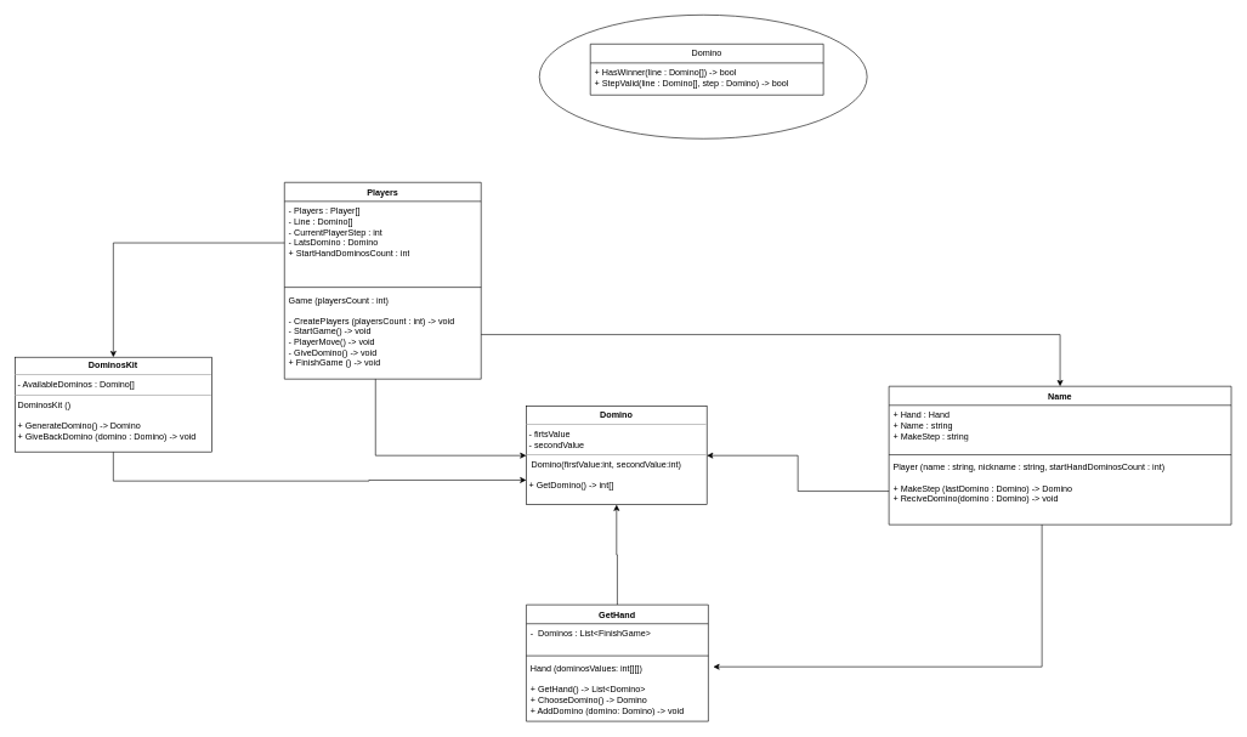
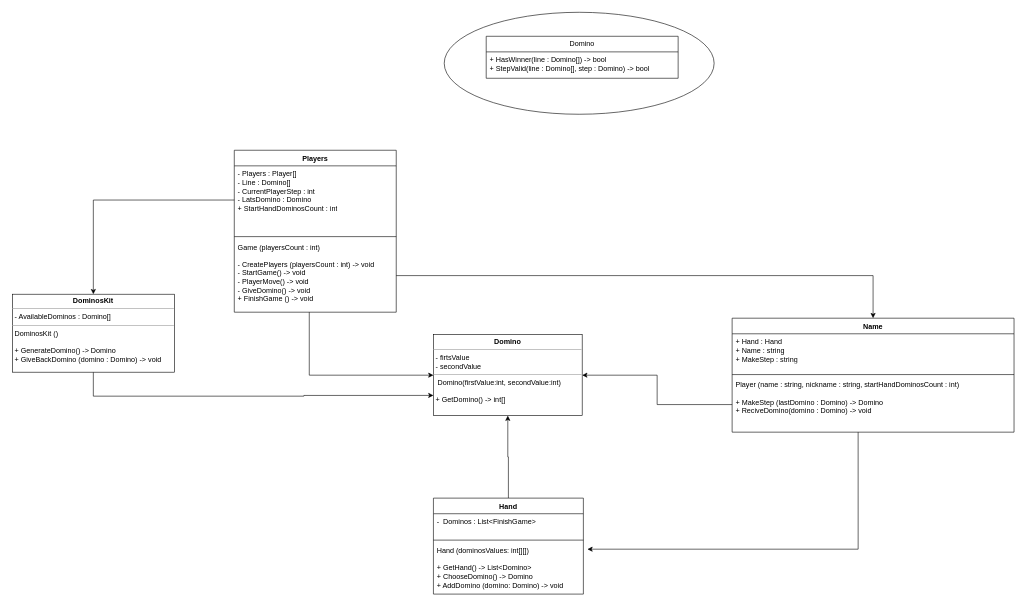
- <mxCell id="11" value="GetHand" style="swimlane;fontStyle=1;align=center;verticalAlign=top;childLayout=stackLayout;horizontal=1;startSize=26;horizontalStack=0;resizeParent=1;resizeParentMax=0;resizeLast=0;collapsible=1;marginBottom=0;whiteSpace=wrap;html=1;" parent="1" vertex="1"><mxGeometry x="722" y="830" width="250" height="160" as="geometry" /></mxCell>
+ <mxCell id="11" value="Hand" style="swimlane;fontStyle=1;align=center;verticalAlign=top;childLayout=stackLayout;horizontal=1;startSize=26;horizontalStack=0;resizeParent=1;resizeParentMax=0;resizeLast=0;collapsible=1;marginBottom=0;whiteSpace=wrap;html=1;" parent="1" vertex="1"><mxGeometry x="722" y="830" width="250" height="160" as="geometry" /></mxCell>
